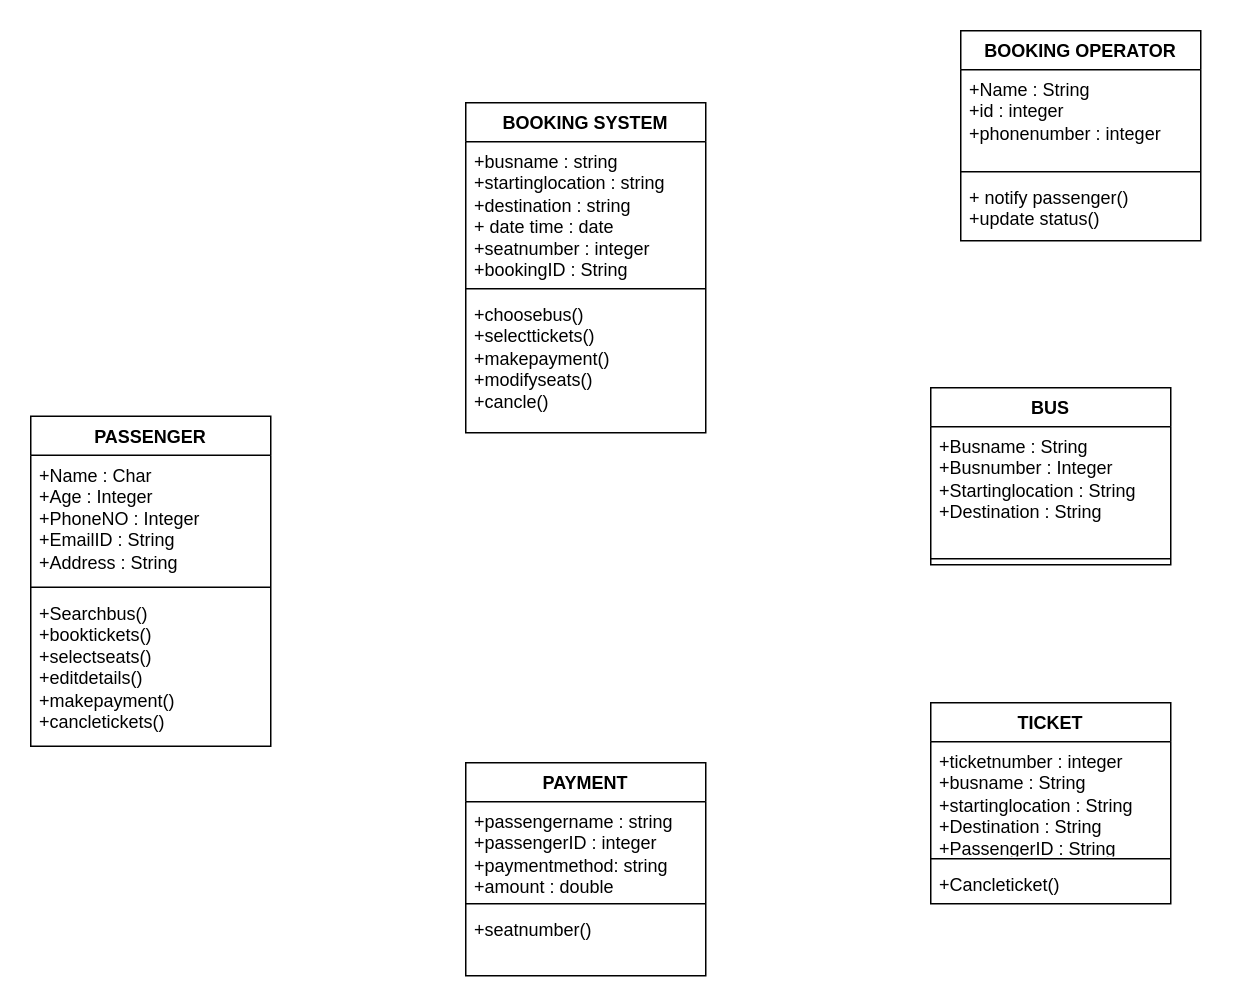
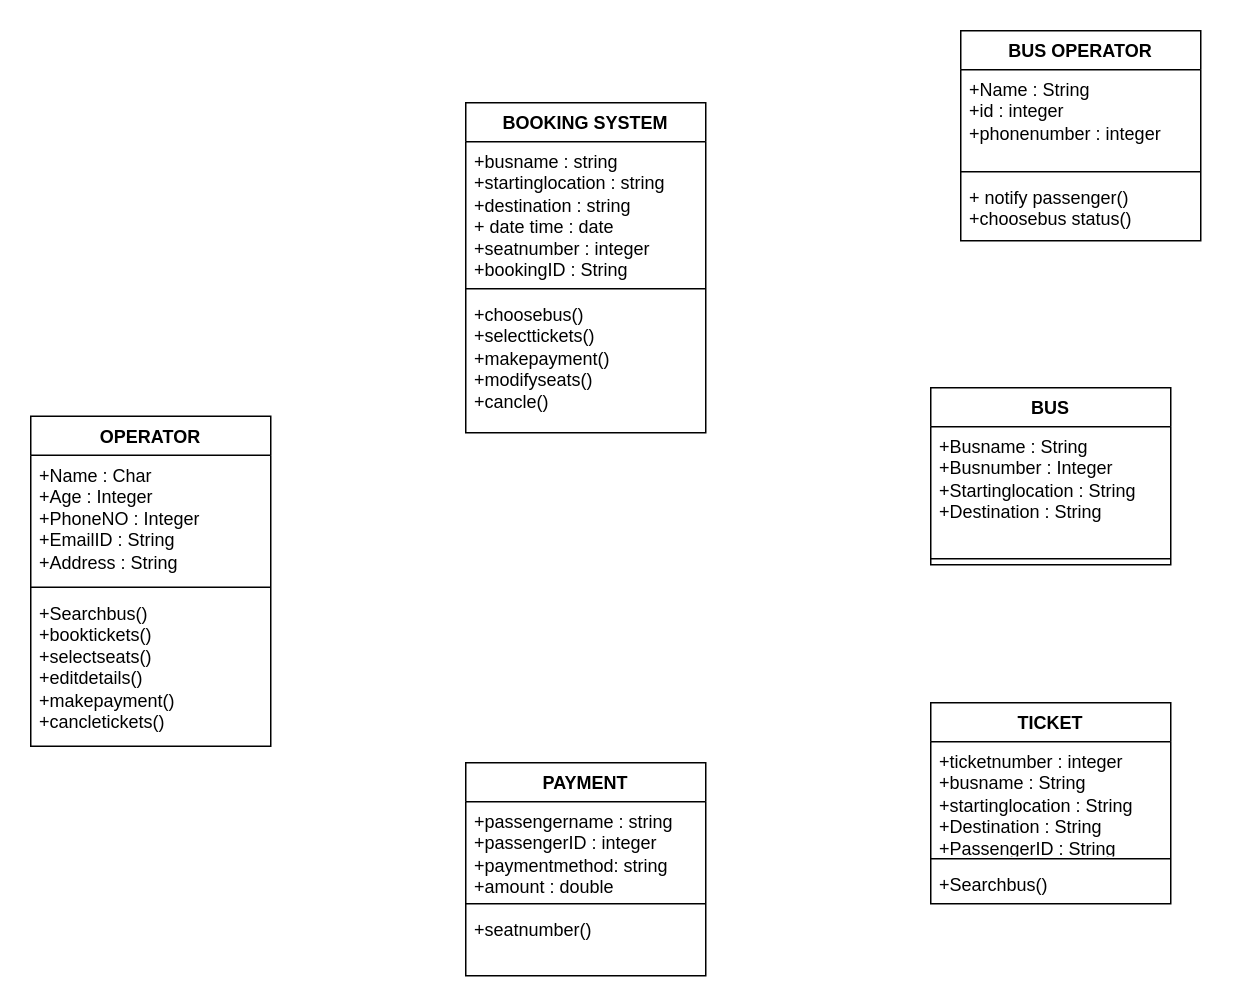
- <mxCell id="21" value="BOOKING OPERATOR" style="swimlane;fontStyle=1;align=center;verticalAlign=top;childLayout=stackLayout;horizontal=1;startSize=26;horizontalStack=0;resizeParent=1;resizeParentMax=0;resizeLast=0;collapsible=1;marginBottom=0;whiteSpace=wrap;html=1;" vertex="1" parent="1"><mxGeometry x="640" y="20" width="160" height="140" as="geometry" /></mxCell>
+ <mxCell id="21" value="BUS OPERATOR" style="swimlane;fontStyle=1;align=center;verticalAlign=top;childLayout=stackLayout;horizontal=1;startSize=26;horizontalStack=0;resizeParent=1;resizeParentMax=0;resizeLast=0;collapsible=1;marginBottom=0;whiteSpace=wrap;html=1;" vertex="1" parent="1"><mxGeometry x="640" y="20" width="160" height="140" as="geometry" /></mxCell>
- <mxCell id="24" value="+ notify passenger()&lt;div&gt;+update status()&lt;/div&gt;" style="text;strokeColor=none;fillColor=none;align=left;verticalAlign=top;spacingLeft=4;spacingRight=4;overflow=hidden;rotatable=0;points=[[0,0.5],[1,0.5]];portConstraint=eastwest;whiteSpace=wrap;html=1;" vertex="1" parent="21"><mxGeometry y="98" width="160" height="42" as="geometry" /></mxCell>
+ <mxCell id="24" value="+ notify passenger()&lt;div&gt;+choosebus status()&lt;/div&gt;" style="text;strokeColor=none;fillColor=none;align=left;verticalAlign=top;spacingLeft=4;spacingRight=4;overflow=hidden;rotatable=0;points=[[0,0.5],[1,0.5]];portConstraint=eastwest;whiteSpace=wrap;html=1;" vertex="1" parent="21"><mxGeometry y="98" width="160" height="42" as="geometry" /></mxCell>
- <mxCell id="2" value="PASSENGER" style="swimlane;fontStyle=1;align=center;verticalAlign=top;childLayout=stackLayout;horizontal=1;startSize=26;horizontalStack=0;resizeParent=1;resizeParentMax=0;resizeLast=0;collapsible=1;marginBottom=0;whiteSpace=wrap;html=1;" vertex="1" parent="1"><mxGeometry x="20" y="277" width="160" height="220" as="geometry" /></mxCell>
+ <mxCell id="2" value="OPERATOR" style="swimlane;fontStyle=1;align=center;verticalAlign=top;childLayout=stackLayout;horizontal=1;startSize=26;horizontalStack=0;resizeParent=1;resizeParentMax=0;resizeLast=0;collapsible=1;marginBottom=0;whiteSpace=wrap;html=1;" vertex="1" parent="1"><mxGeometry x="20" y="277" width="160" height="220" as="geometry" /></mxCell>
- <mxCell id="9" value="+Cancleticket()" style="text;strokeColor=none;fillColor=none;align=left;verticalAlign=top;spacingLeft=4;spacingRight=4;overflow=hidden;rotatable=0;points=[[0,0.5],[1,0.5]];portConstraint=eastwest;whiteSpace=wrap;html=1;" vertex="1" parent="6"><mxGeometry y="108" width="160" height="26" as="geometry" /></mxCell>
+ <mxCell id="9" value="+Searchbus()" style="text;strokeColor=none;fillColor=none;align=left;verticalAlign=top;spacingLeft=4;spacingRight=4;overflow=hidden;rotatable=0;points=[[0,0.5],[1,0.5]];portConstraint=eastwest;whiteSpace=wrap;html=1;" vertex="1" parent="6"><mxGeometry y="108" width="160" height="26" as="geometry" /></mxCell>
